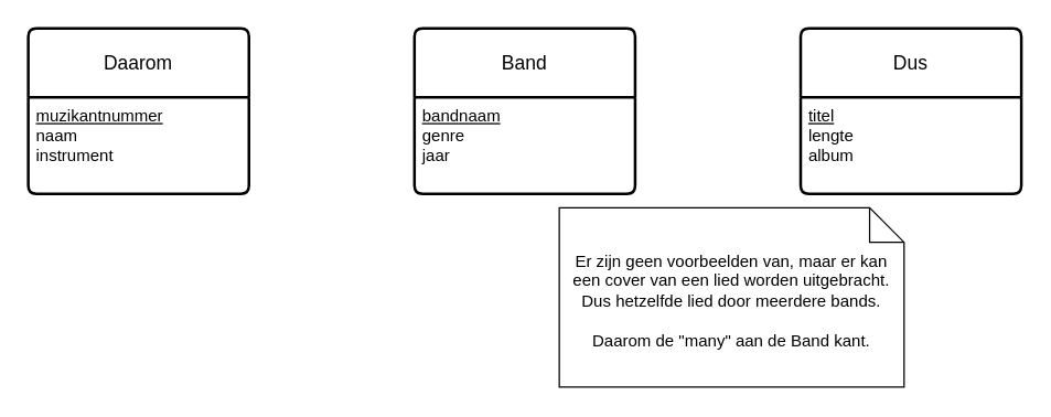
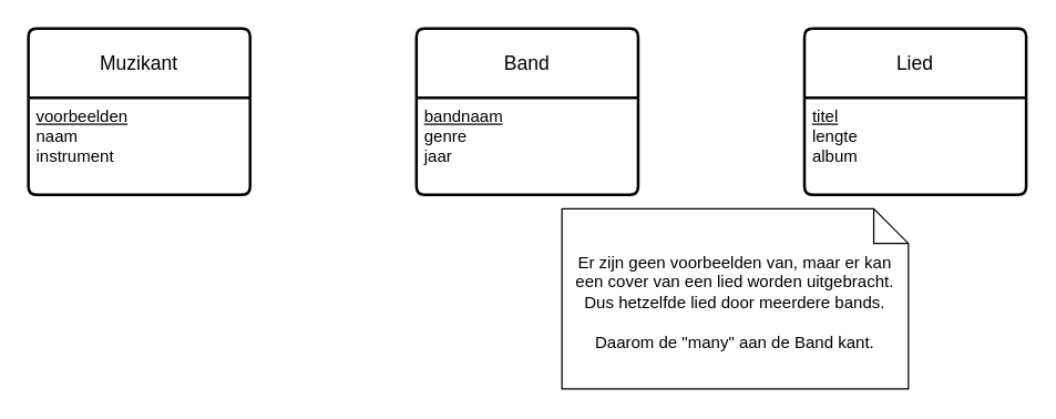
- <mxCell id="6" value="Daarom" style="swimlane;childLayout=stackLayout;horizontal=1;startSize=50;horizontalStack=0;rounded=1;fontSize=14;fontStyle=0;strokeWidth=2;resizeParent=0;resizeLast=1;shadow=0;dashed=0;align=center;arcSize=4;whiteSpace=wrap;html=1;" parent="1" vertex="1"><mxGeometry x="20" y="20" width="160" height="120" as="geometry" /></mxCell>
+ <mxCell id="6" value="Muzikant" style="swimlane;childLayout=stackLayout;horizontal=1;startSize=50;horizontalStack=0;rounded=1;fontSize=14;fontStyle=0;strokeWidth=2;resizeParent=0;resizeLast=1;shadow=0;dashed=0;align=center;arcSize=4;whiteSpace=wrap;html=1;" parent="1" vertex="1"><mxGeometry x="20" y="20" width="160" height="120" as="geometry" /></mxCell>
- <mxCell id="4" value="Dus" style="swimlane;childLayout=stackLayout;horizontal=1;startSize=50;horizontalStack=0;rounded=1;fontSize=14;fontStyle=0;strokeWidth=2;resizeParent=0;resizeLast=1;shadow=0;dashed=0;align=center;arcSize=4;whiteSpace=wrap;html=1;" parent="1" vertex="1"><mxGeometry x="580" y="20" width="160" height="120" as="geometry" /></mxCell>
+ <mxCell id="4" value="Lied" style="swimlane;childLayout=stackLayout;horizontal=1;startSize=50;horizontalStack=0;rounded=1;fontSize=14;fontStyle=0;strokeWidth=2;resizeParent=0;resizeLast=1;shadow=0;dashed=0;align=center;arcSize=4;whiteSpace=wrap;html=1;" parent="1" vertex="1"><mxGeometry x="580" y="20" width="160" height="120" as="geometry" /></mxCell>
- <mxCell id="7" value="&lt;u&gt;muzikantnummer&lt;/u&gt;&lt;div&gt;naam&lt;/div&gt;&lt;div&gt;instrument&lt;/div&gt;" style="align=left;strokeColor=none;fillColor=none;spacingLeft=4;spacingRight=4;fontSize=12;verticalAlign=top;resizable=0;rotatable=0;part=1;html=1;whiteSpace=wrap;" parent="6" vertex="1"><mxGeometry y="50" width="160" height="70" as="geometry" /></mxCell>
+ <mxCell id="7" value="&lt;u&gt;voorbeelden&lt;/u&gt;&lt;div&gt;naam&lt;/div&gt;&lt;div&gt;instrument&lt;/div&gt;" style="align=left;strokeColor=none;fillColor=none;spacingLeft=4;spacingRight=4;fontSize=12;verticalAlign=top;resizable=0;rotatable=0;part=1;html=1;whiteSpace=wrap;" parent="6" vertex="1"><mxGeometry y="50" width="160" height="70" as="geometry" /></mxCell>
